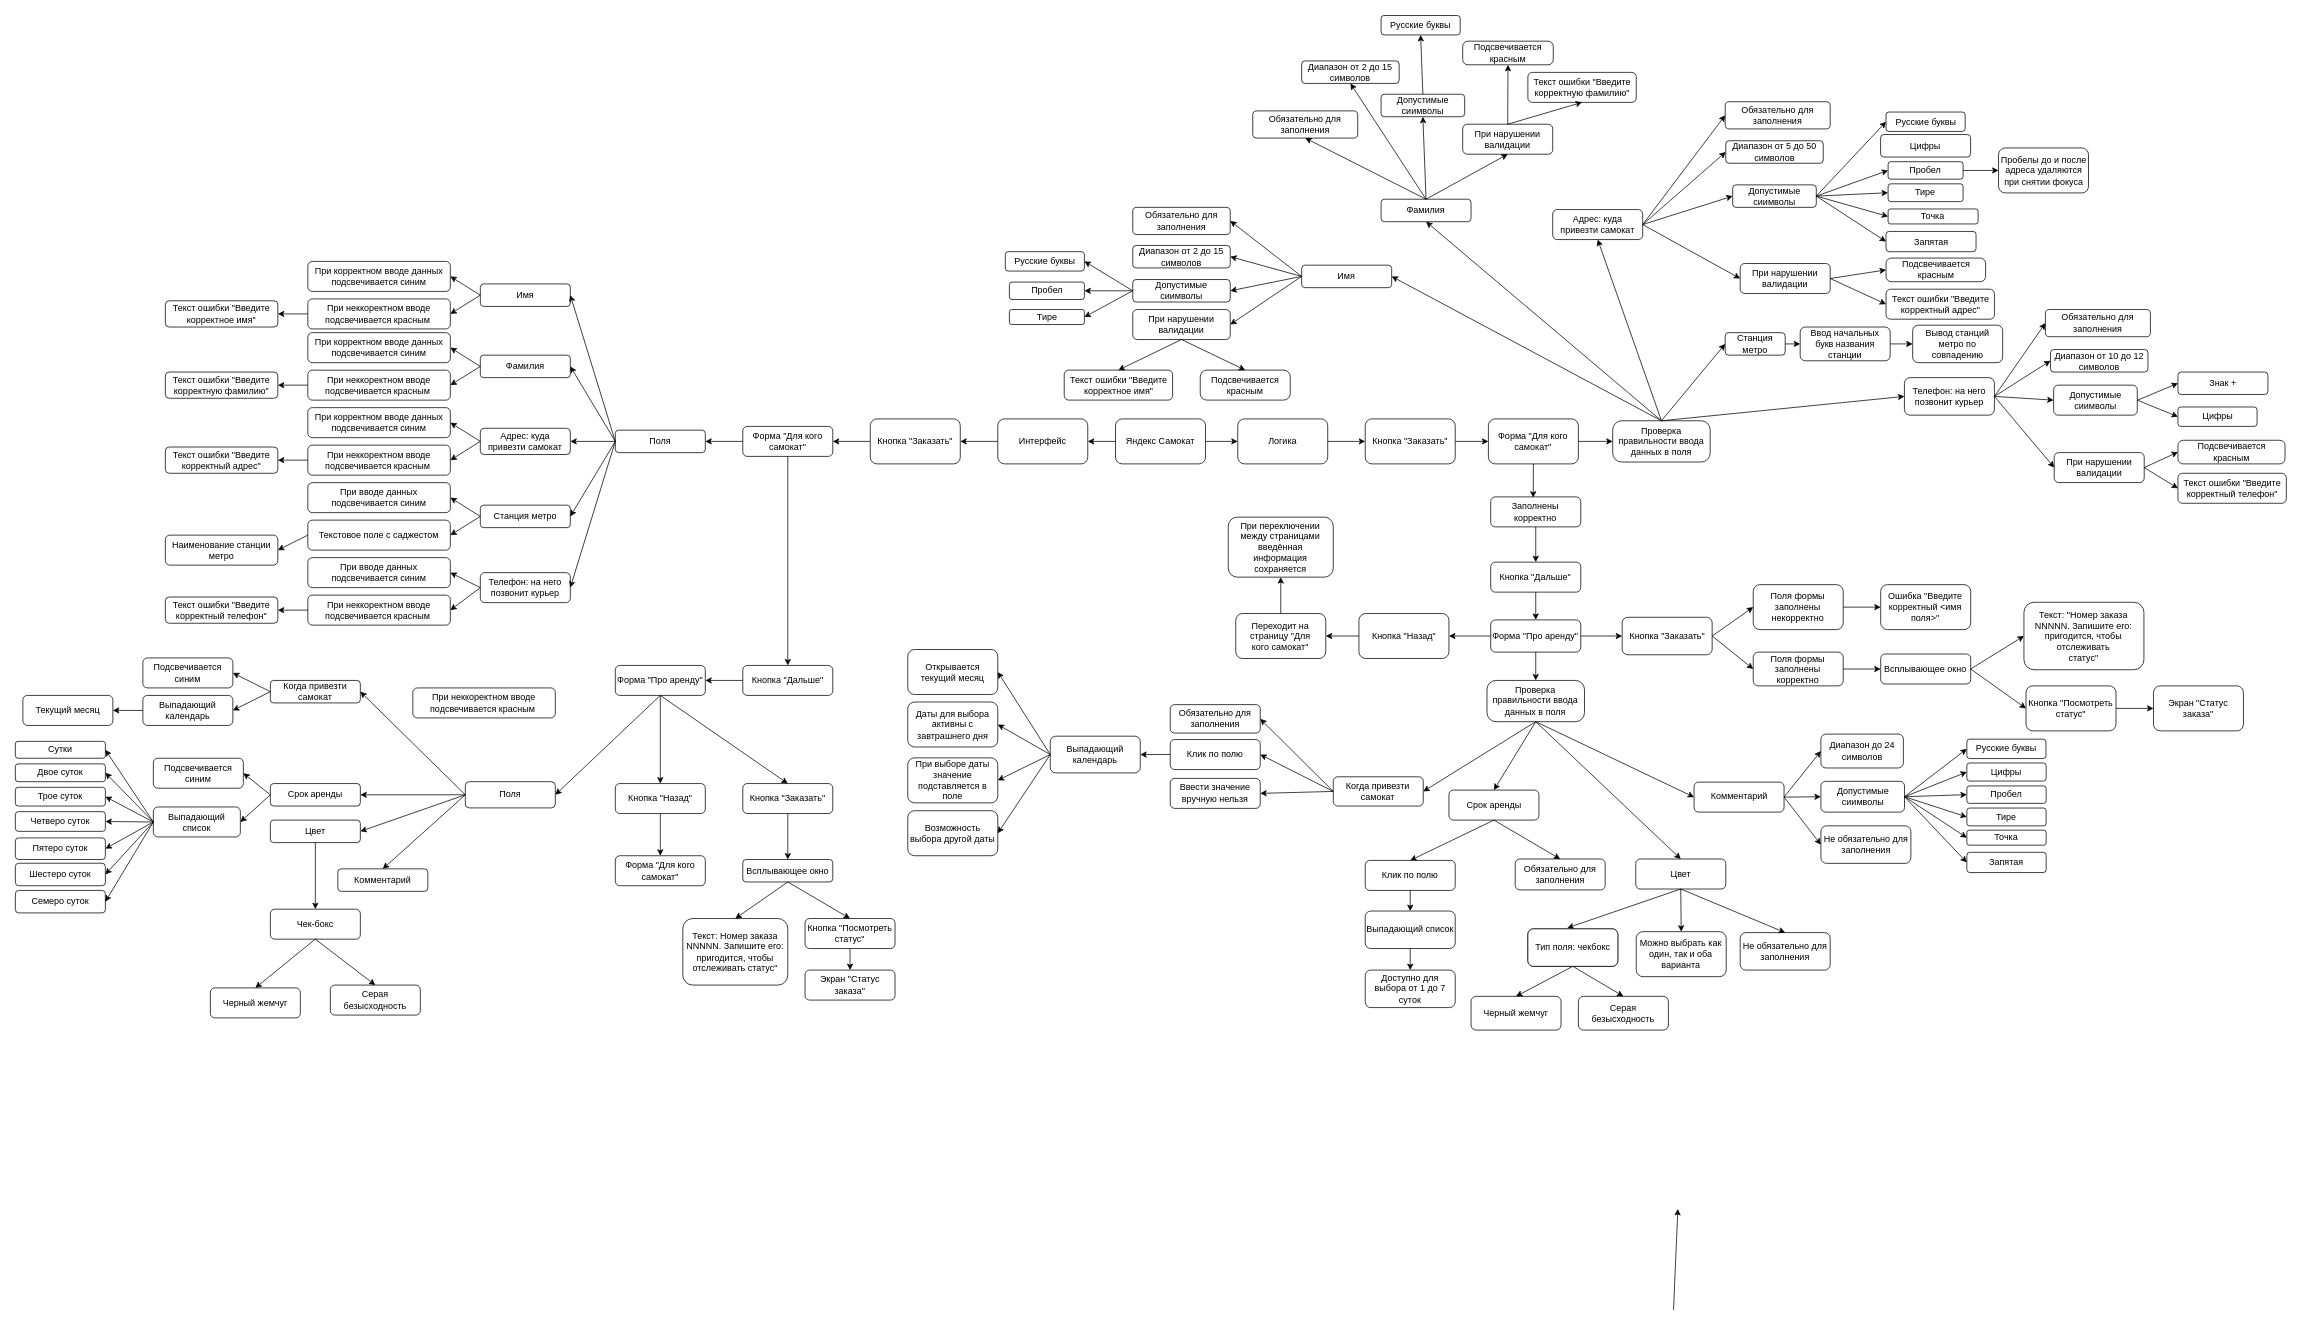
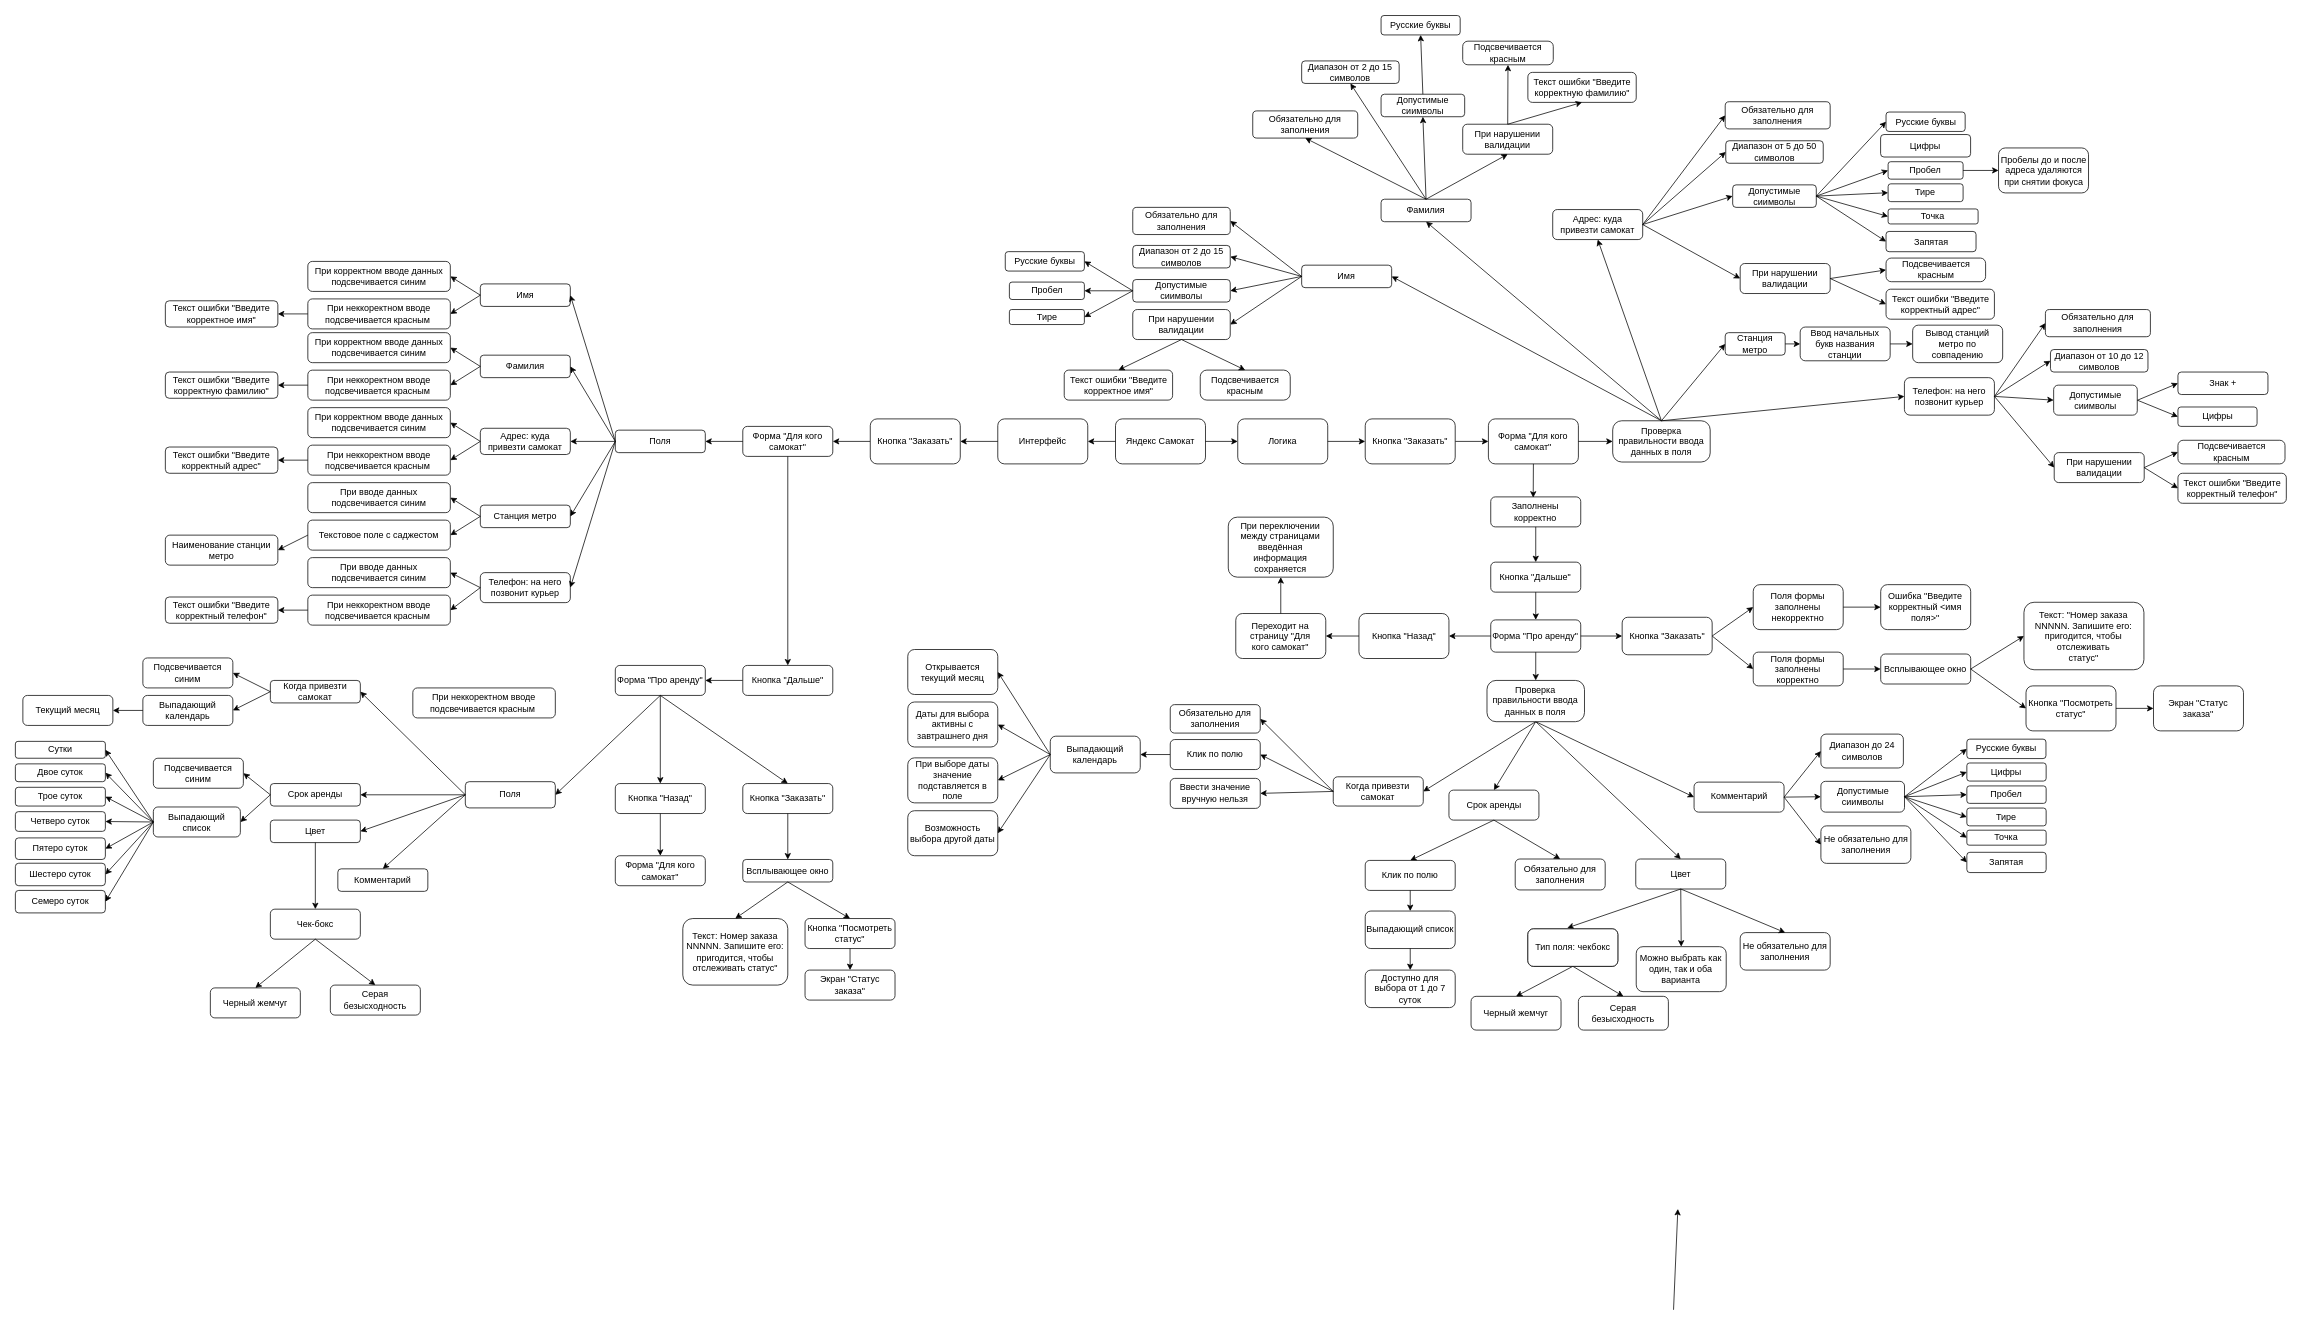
- <mxCell id="241" value="Можно выбрать как один, так и оба варианта" style="rounded=1;whiteSpace=wrap;html=1;" parent="1" vertex="1"><mxGeometry x="2181.37" y="1241.75" width="120" height="60" as="geometry" /></mxCell>
+ <mxCell id="241" value="Можно выбрать как один, так и оба варианта" style="rounded=1;whiteSpace=wrap;html=1;" parent="1" vertex="1"><mxGeometry x="2181.37" y="1261.75" width="120" height="60" as="geometry" /></mxCell>
